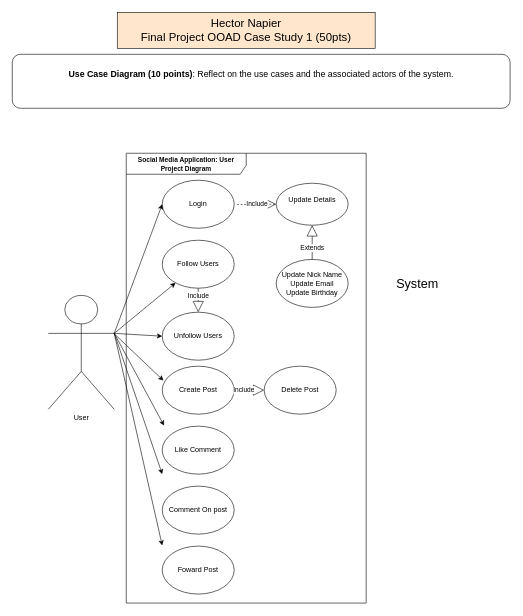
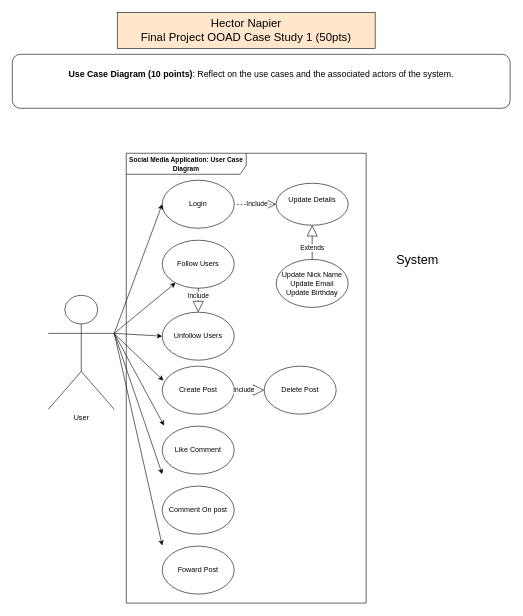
- <mxCell id="26" value="&lt;span id=&quot;docs-internal-guid-8cb2599f-7fff-848b-6761-51fdcf957c3d&quot;&gt;&lt;span style=&quot;font-family: Arial, sans-serif; background-color: transparent; font-weight: 700; font-variant-numeric: normal; font-variant-east-asian: normal; font-variant-alternates: normal; font-variant-position: normal; vertical-align: baseline; white-space-collapse: preserve;&quot;&gt;&lt;font color=&quot;#050505&quot; style=&quot;font-size: 11px;&quot;&gt;Social Media Application: User Project Diagram&lt;/font&gt;&lt;/span&gt;&lt;/span&gt;" style="shape=umlFrame;whiteSpace=wrap;html=1;pointerEvents=0;width=200;height=35;" parent="1" vertex="1"><mxGeometry x="210" y="255" width="400" height="750" as="geometry" /></mxCell>
+ <mxCell id="26" value="&lt;span id=&quot;docs-internal-guid-8cb2599f-7fff-848b-6761-51fdcf957c3d&quot;&gt;&lt;span style=&quot;font-family: Arial, sans-serif; background-color: transparent; font-weight: 700; font-variant-numeric: normal; font-variant-east-asian: normal; font-variant-alternates: normal; font-variant-position: normal; vertical-align: baseline; white-space-collapse: preserve;&quot;&gt;&lt;font color=&quot;#050505&quot; style=&quot;font-size: 11px;&quot;&gt;Social Media Application: User Case Diagram&lt;/font&gt;&lt;/span&gt;&lt;/span&gt;" style="shape=umlFrame;whiteSpace=wrap;html=1;pointerEvents=0;width=200;height=35;" parent="1" vertex="1"><mxGeometry x="210" y="255" width="400" height="750" as="geometry" /></mxCell>
- <mxCell id="27" value="System" style="text;html=1;align=center;verticalAlign=middle;resizable=0;points=[];autosize=1;strokeColor=none;fillColor=none;fontSize=21;" vertex="1" parent="1"><mxGeometry x="650" y="452" width="90" height="40" as="geometry" /></mxCell>
+ <mxCell id="27" value="System" style="text;html=1;align=center;verticalAlign=middle;resizable=0;points=[];autosize=1;strokeColor=none;fillColor=none;fontSize=21;" vertex="1" parent="1"><mxGeometry x="650" y="412" width="90" height="40" as="geometry" /></mxCell>
